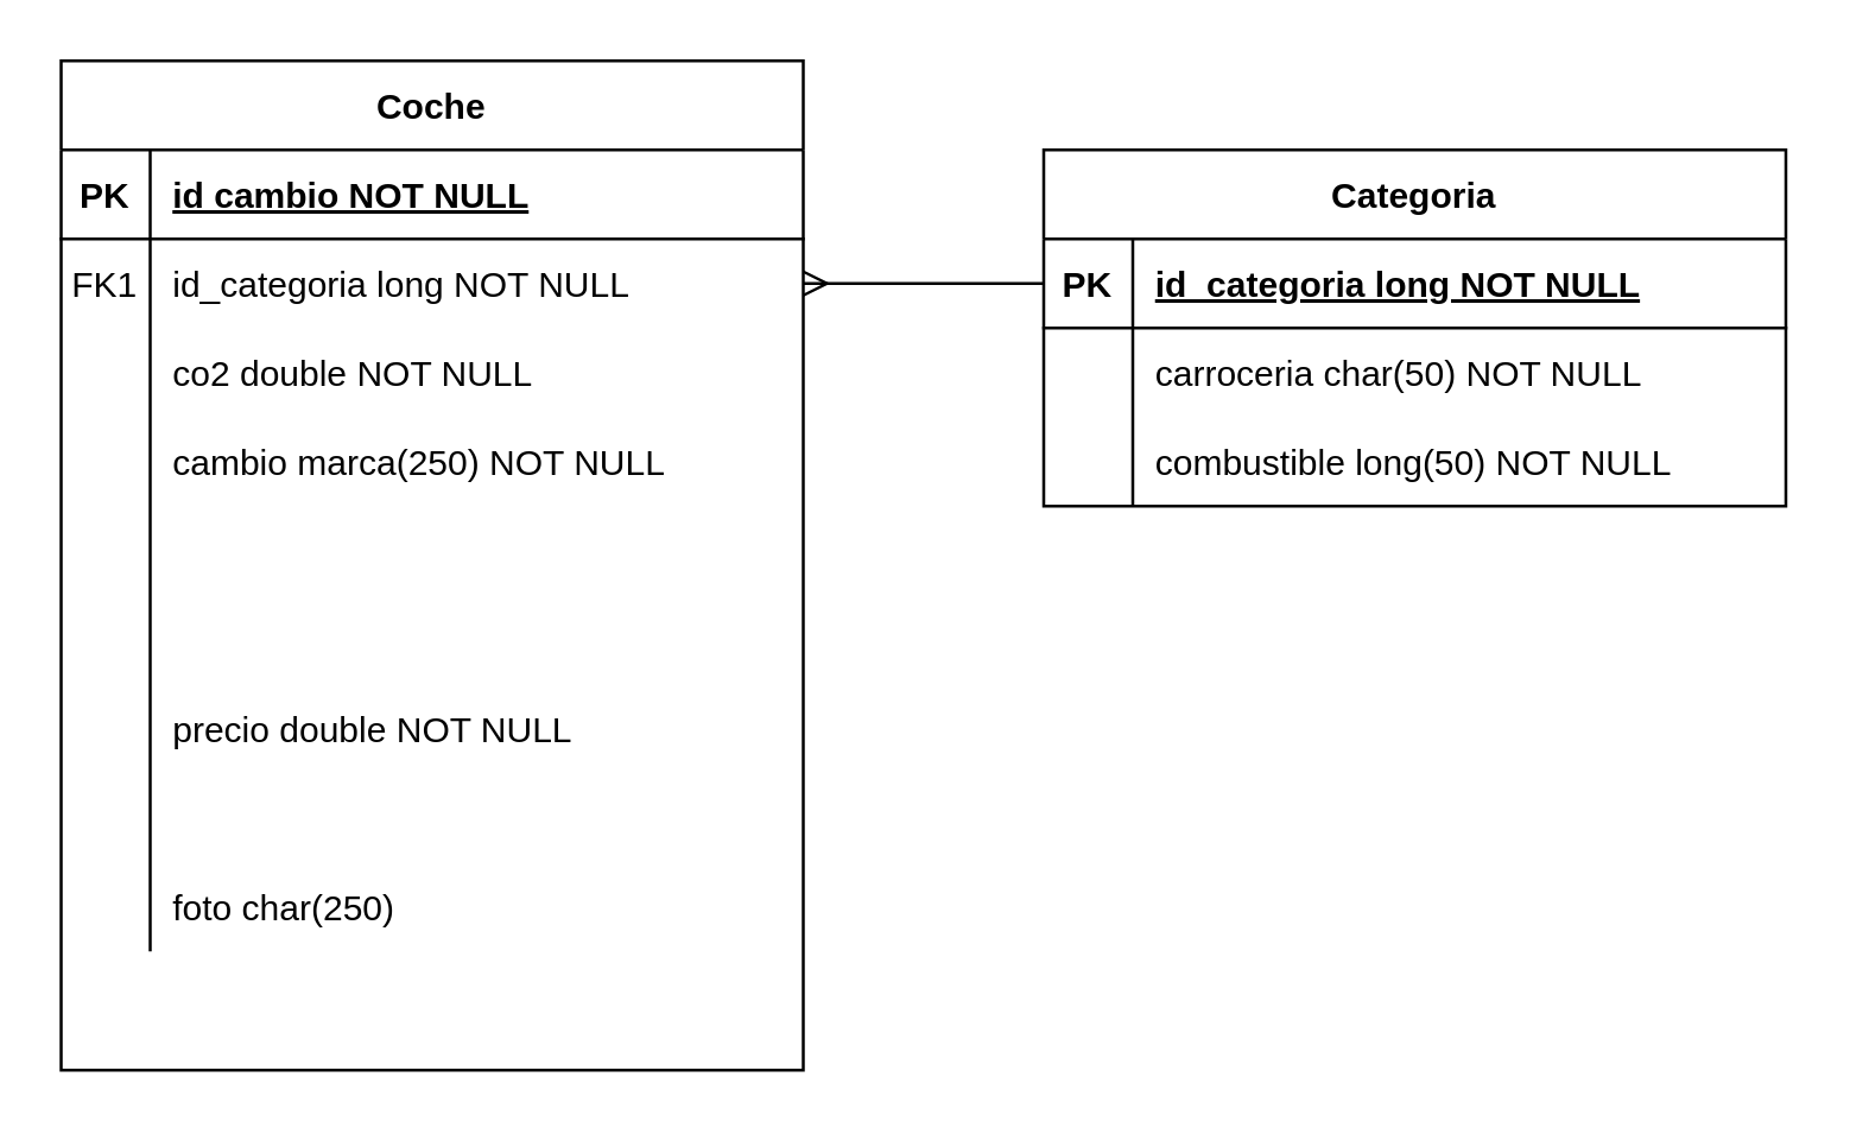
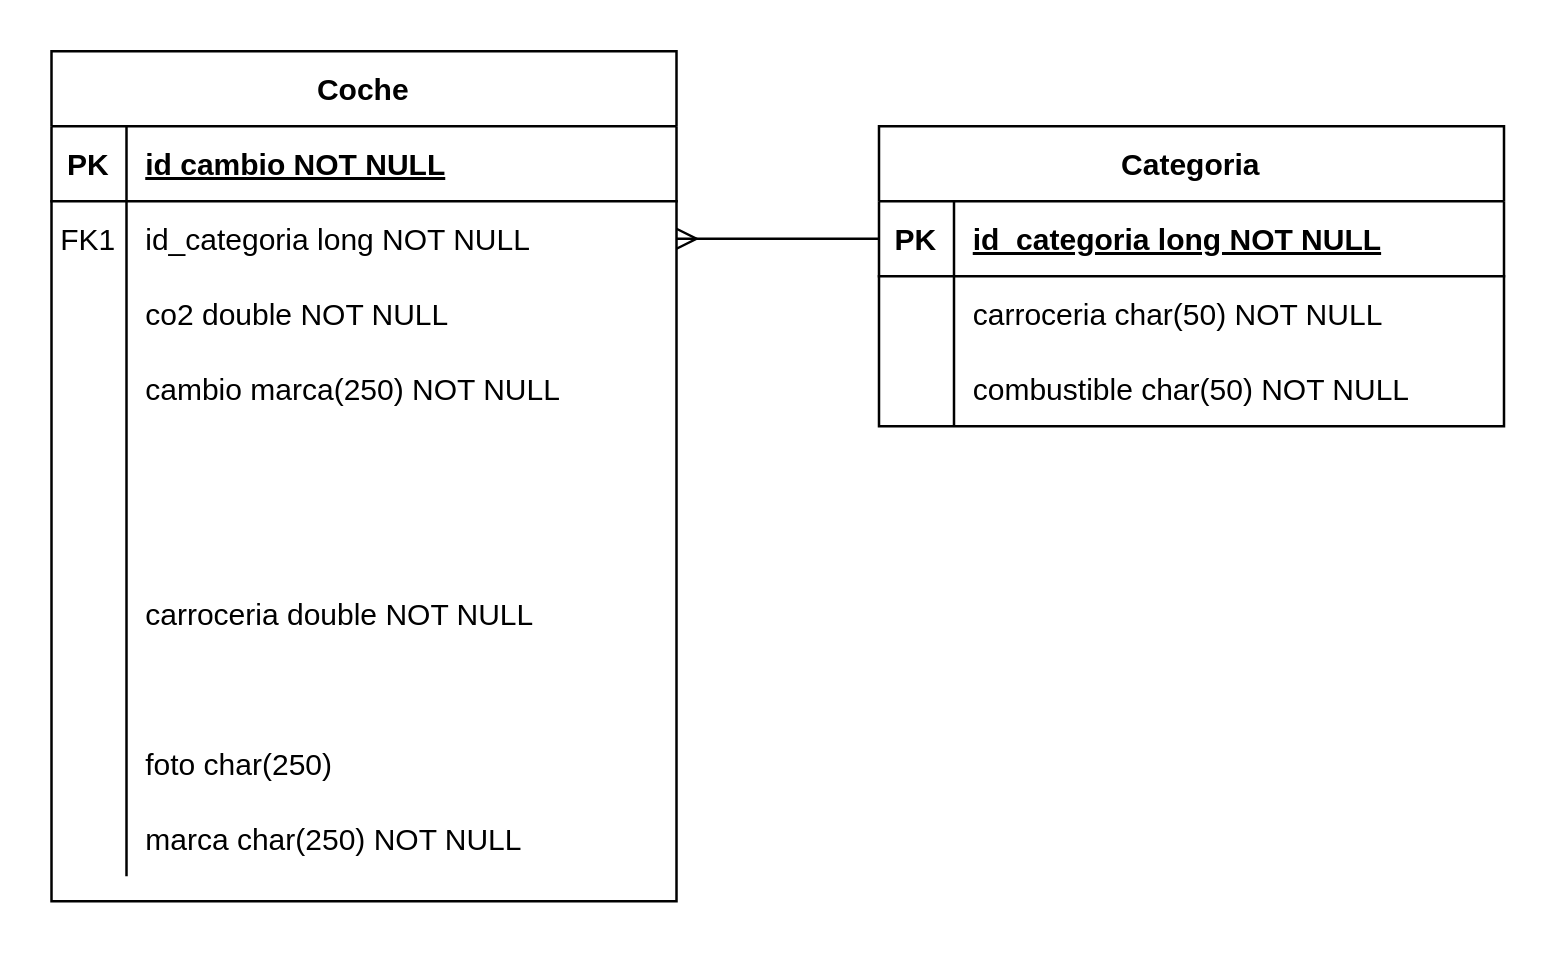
- <mxCell id="11" value="combustible long(50) NOT NULL" style="shape=partialRectangle;connectable=0;fillColor=none;top=0;left=0;bottom=0;right=0;align=left;spacingLeft=6;overflow=hidden;fontStyle=0" parent="9" vertex="1"><mxGeometry x="30" width="220" height="30" as="geometry" /></mxCell>
+ <mxCell id="11" value="combustible char(50) NOT NULL" style="shape=partialRectangle;connectable=0;fillColor=none;top=0;left=0;bottom=0;right=0;align=left;spacingLeft=6;overflow=hidden;fontStyle=0" parent="9" vertex="1"><mxGeometry x="30" width="220" height="30" as="geometry" /></mxCell>
- <mxCell id="31" value="precio double NOT NULL" style="shape=partialRectangle;connectable=0;fillColor=none;top=0;left=0;bottom=0;right=0;align=left;spacingLeft=6;overflow=hidden;" parent="29" vertex="1"><mxGeometry x="30" width="220" height="30" as="geometry" /></mxCell>
+ <mxCell id="31" value="carroceria double NOT NULL" style="shape=partialRectangle;connectable=0;fillColor=none;top=0;left=0;bottom=0;right=0;align=left;spacingLeft=6;overflow=hidden;" parent="29" vertex="1"><mxGeometry x="30" width="220" height="30" as="geometry" /></mxCell>
+ <mxCell id="39" value="marca char(250) NOT NULL" style="shape=partialRectangle;overflow=hidden;connectable=0;fillColor=none;top=0;left=0;bottom=0;right=0;align=left;spacingLeft=6;" parent="37" vertex="1"><mxGeometry x="30" width="220" height="30" as="geometry" /></mxCell>
